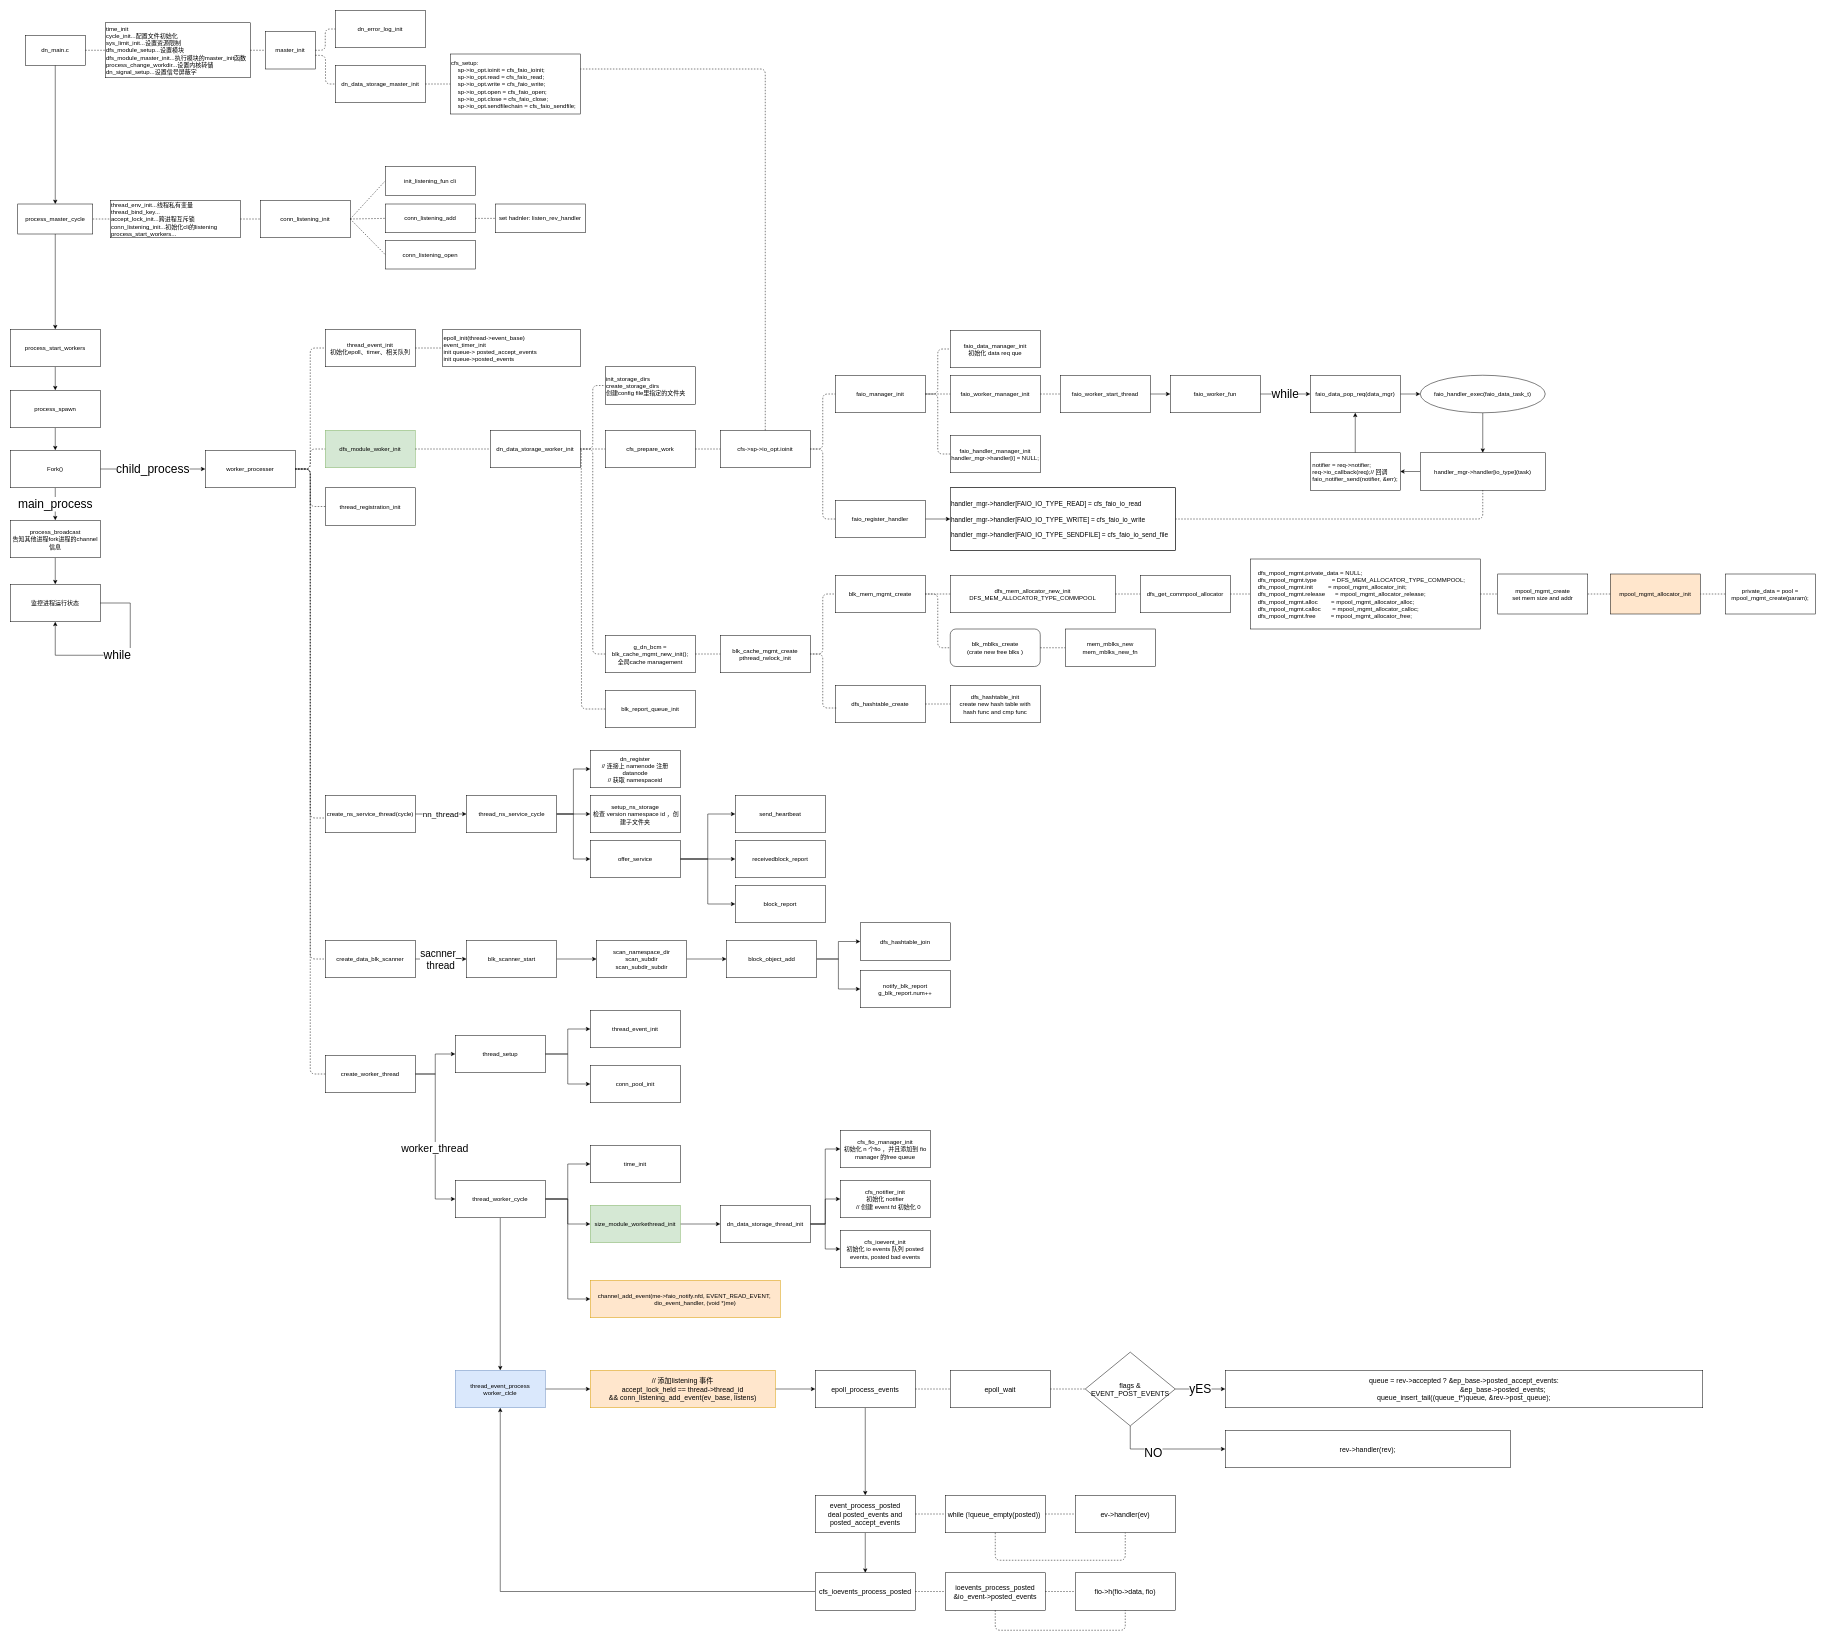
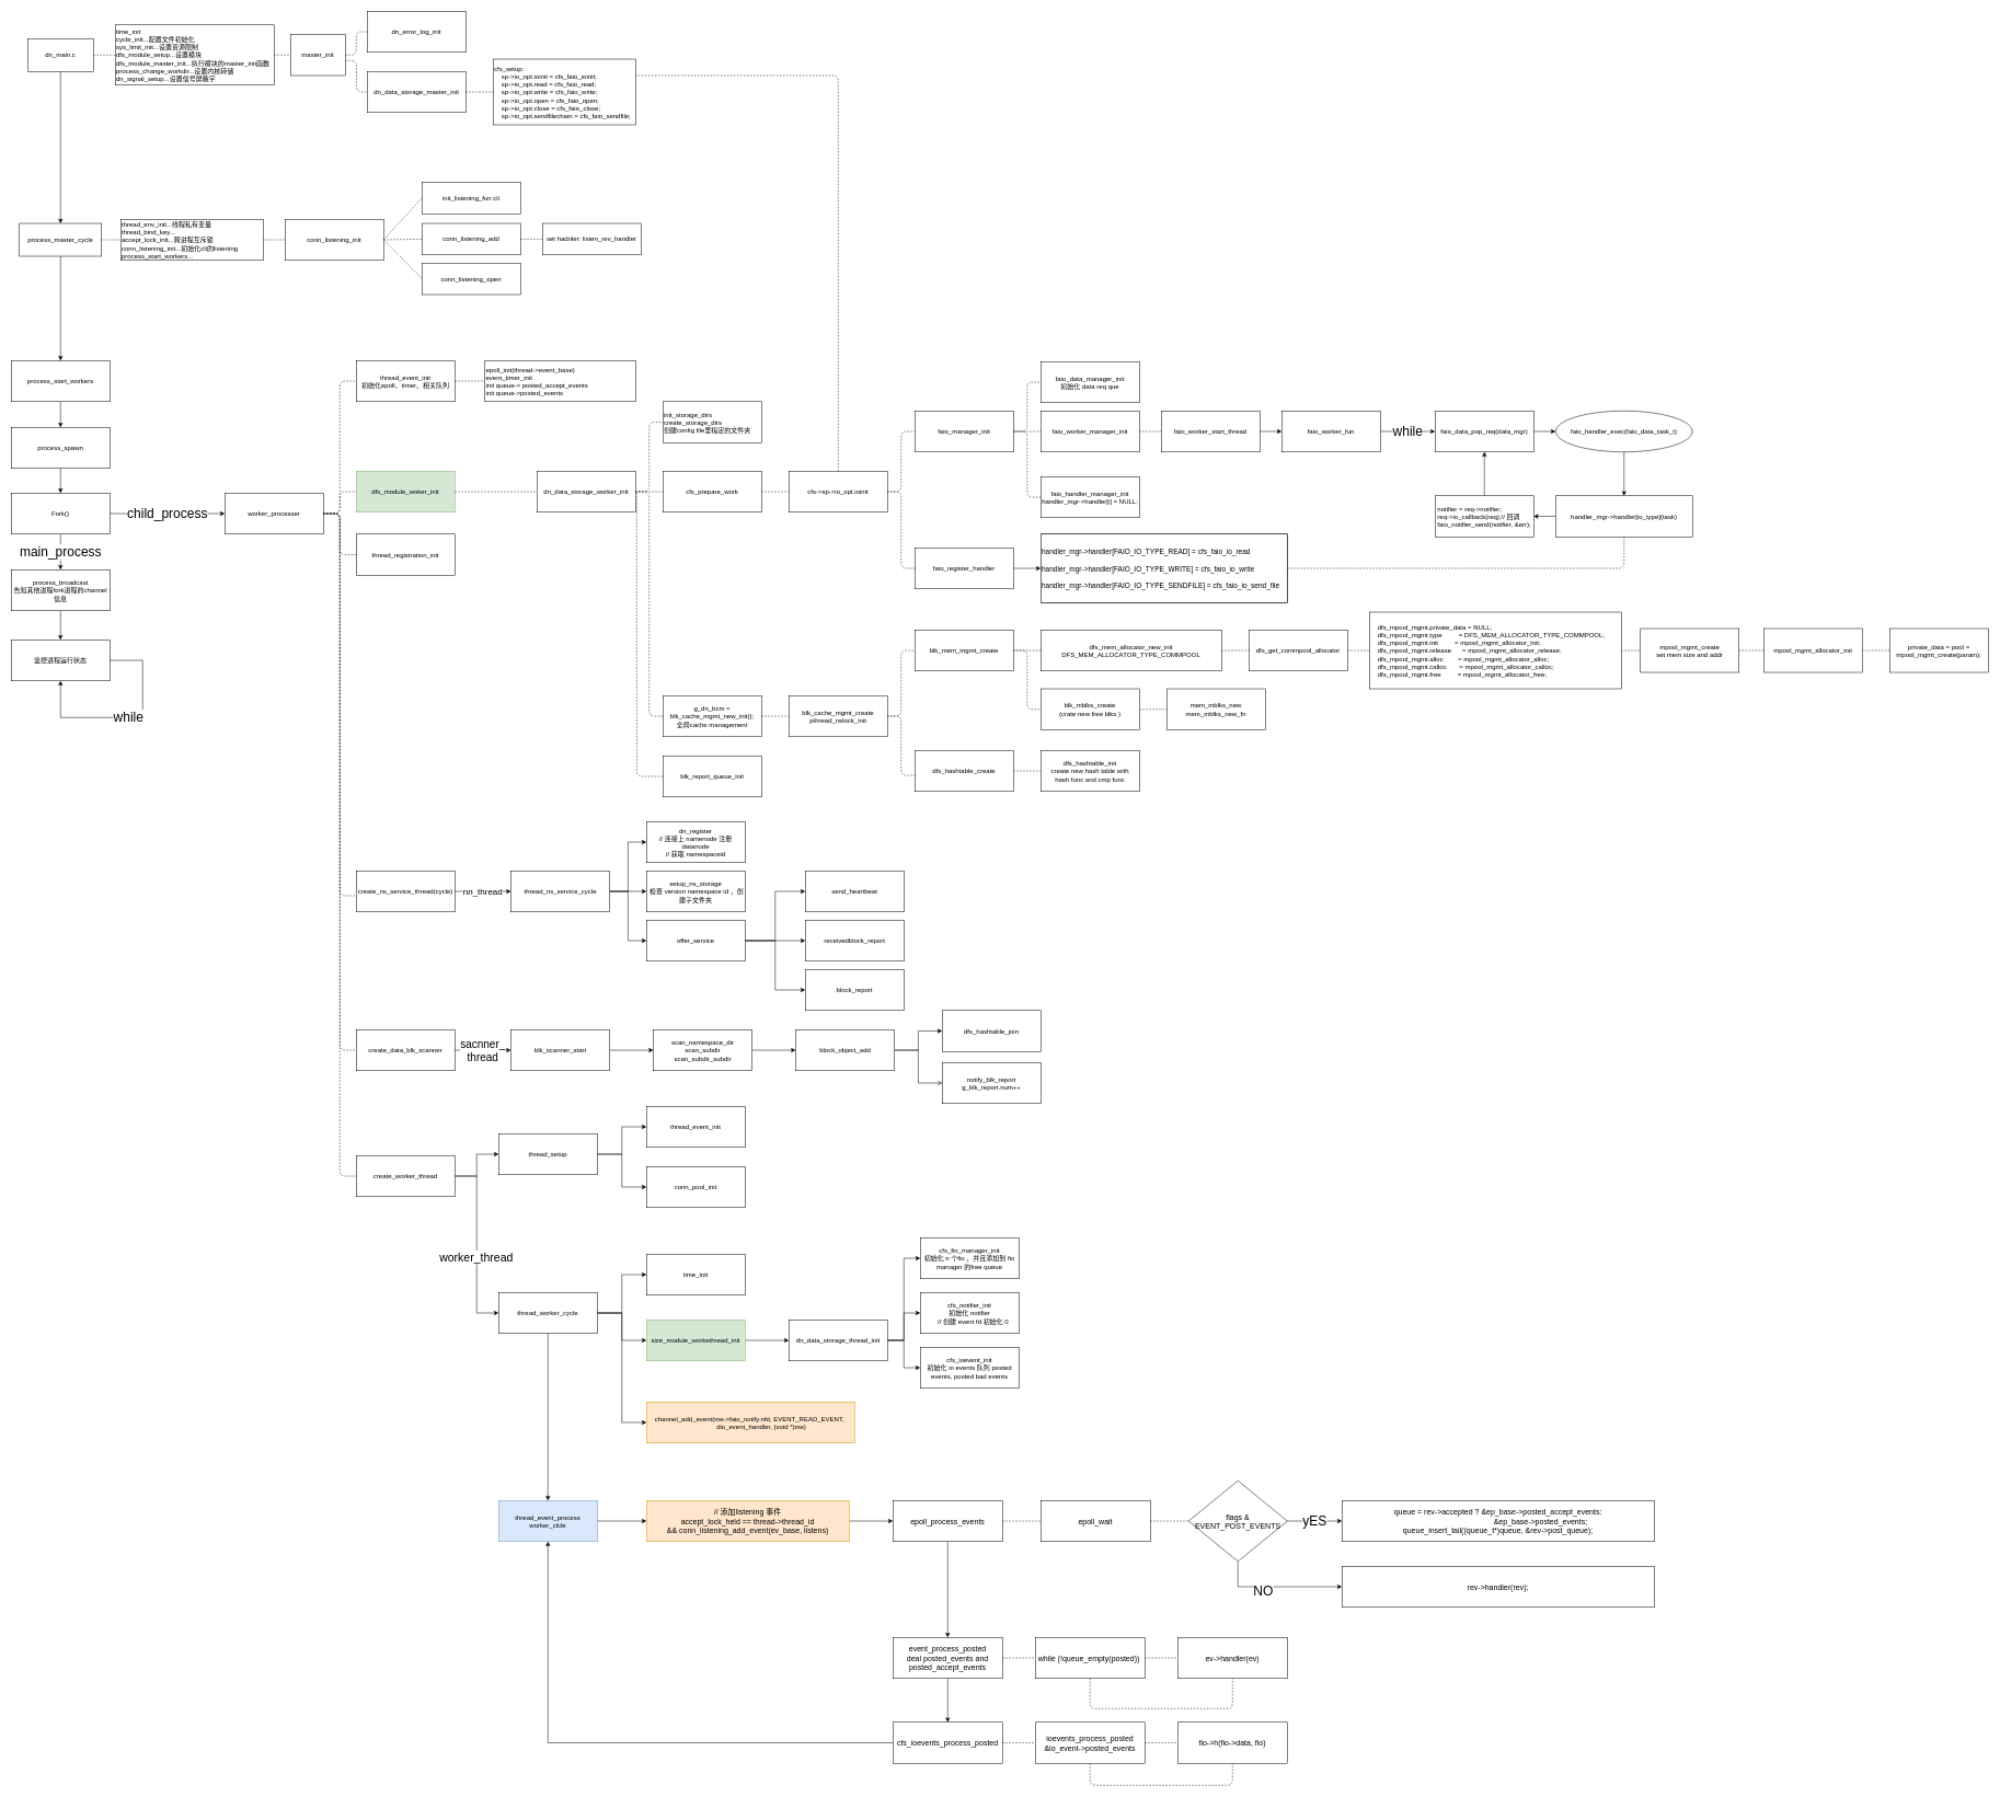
- <mxCell id="97" value="mpool_mgmt_allocator_init" style="rounded=0;whiteSpace=wrap;html=1;align=center;fillColor=#ffe6cc;" parent="1" vertex="1"><mxGeometry x="3220" y="1147.5" width="180" height="80" as="geometry" /></mxCell>
+ <mxCell id="97" value="mpool_mgmt_allocator_init" style="rounded=0;whiteSpace=wrap;html=1;align=center;" parent="1" vertex="1"><mxGeometry x="3220" y="1147.5" width="180" height="80" as="geometry" /></mxCell>
- <mxCell id="101" value="blk_mblks_create&lt;br&gt;(crate new free blks )" style="whiteSpace=wrap;html=1;align=center;rounded=1;" parent="1" vertex="1"><mxGeometry x="1900" y="1257.5" width="180" height="75" as="geometry" /></mxCell>
+ <mxCell id="101" value="blk_mblks_create&lt;br&gt;(crate new free blks )" style="rounded=0;whiteSpace=wrap;html=1;align=center;" parent="1" vertex="1"><mxGeometry x="1900" y="1257.5" width="180" height="75" as="geometry" /></mxCell>
- <mxCell id="135" style="edgeStyle=orthogonalEdgeStyle;rounded=0;orthogonalLoop=1;jettySize=auto;html=1;exitX=1;exitY=0.5;exitDx=0;exitDy=0;" parent="1" source="136" target="138" edge="1"><mxGeometry relative="1" as="geometry" /></mxCell>
+ <mxCell id="135" style="edgeStyle=orthogonalEdgeStyle;rounded=0;orthogonalLoop=1;jettySize=auto;html=1;exitX=1;exitY=0.5;exitDx=0;exitDy=0;endArrow=open;" parent="1" source="136" target="138" edge="1"><mxGeometry relative="1" as="geometry" /></mxCell>
- <mxCell id="181" value="&lt;div&gt;queue = rev-&amp;gt;accepted ? &amp;amp;ep_base-&amp;gt;posted_accept_events:&lt;/div&gt;&lt;div&gt;&amp;nbsp; &amp;nbsp; &amp;nbsp; &amp;nbsp; &amp;nbsp; &amp;nbsp; &amp;nbsp; &amp;nbsp; &amp;nbsp; &amp;nbsp; &amp;nbsp; &amp;nbsp; &amp;nbsp; &amp;nbsp; &amp;nbsp; &amp;nbsp; &amp;nbsp; &amp;nbsp; &amp;nbsp; &amp;nbsp; &amp;amp;ep_base-&amp;gt;posted_events;&lt;/div&gt;&lt;div&gt;queue_insert_tail((queue_t*)queue, &amp;amp;rev-&amp;gt;post_queue);&lt;br&gt;&lt;/div&gt;" style="rounded=0;whiteSpace=wrap;html=1;align=center;fontSize=14;" parent="1" vertex="1"><mxGeometry x="2450" y="2740" width="955" height="75" as="geometry" /></mxCell>
+ <mxCell id="181" value="&lt;div&gt;queue = rev-&amp;gt;accepted ? &amp;amp;ep_base-&amp;gt;posted_accept_events:&lt;/div&gt;&lt;div&gt;&amp;nbsp; &amp;nbsp; &amp;nbsp; &amp;nbsp; &amp;nbsp; &amp;nbsp; &amp;nbsp; &amp;nbsp; &amp;nbsp; &amp;nbsp; &amp;nbsp; &amp;nbsp; &amp;nbsp; &amp;nbsp; &amp;nbsp; &amp;nbsp; &amp;nbsp; &amp;nbsp; &amp;nbsp; &amp;nbsp; &amp;amp;ep_base-&amp;gt;posted_events;&lt;/div&gt;&lt;div&gt;queue_insert_tail((queue_t*)queue, &amp;amp;rev-&amp;gt;post_queue);&lt;br&gt;&lt;/div&gt;" style="rounded=0;whiteSpace=wrap;html=1;align=center;fontSize=14;" parent="1" vertex="1"><mxGeometry x="2450" y="2740" width="570" height="75" as="geometry" /></mxCell>
